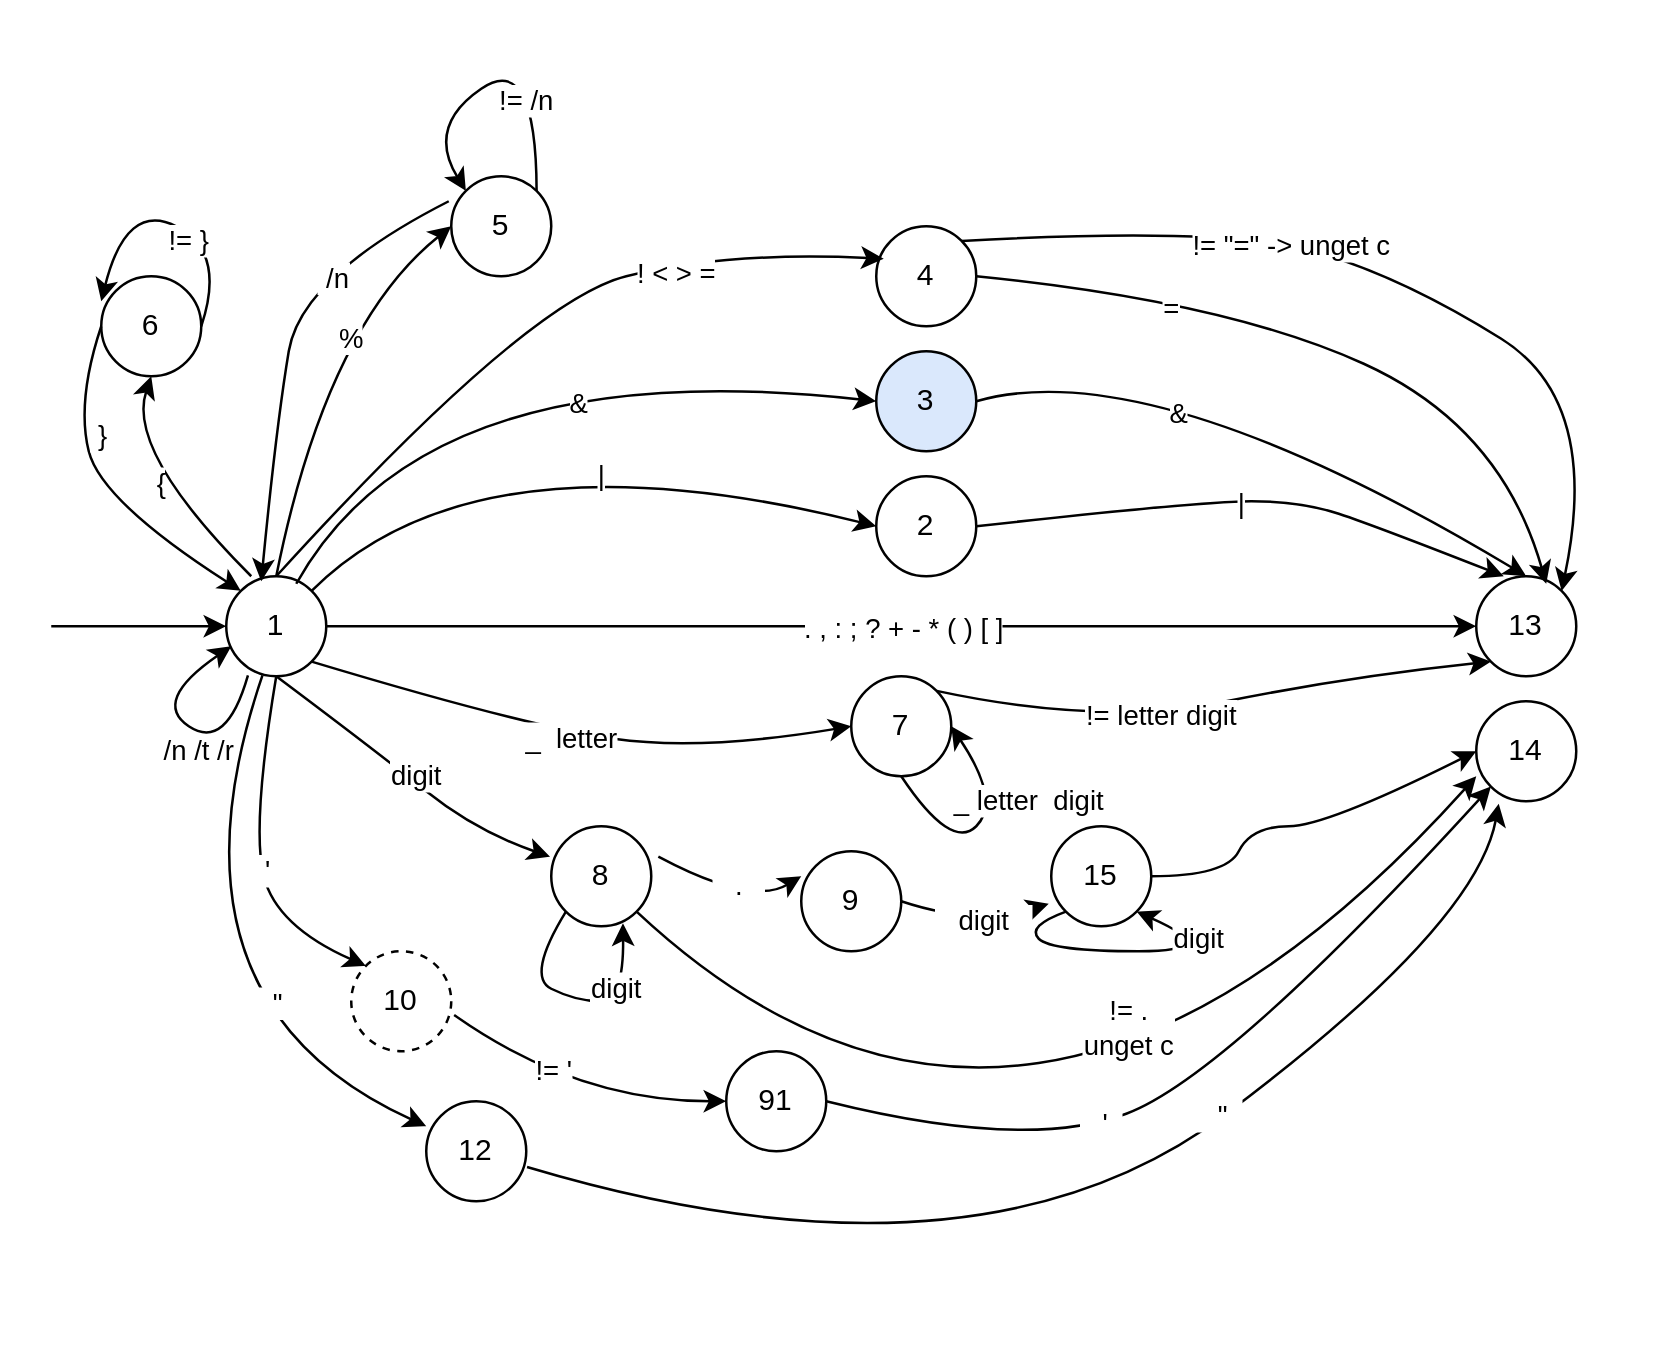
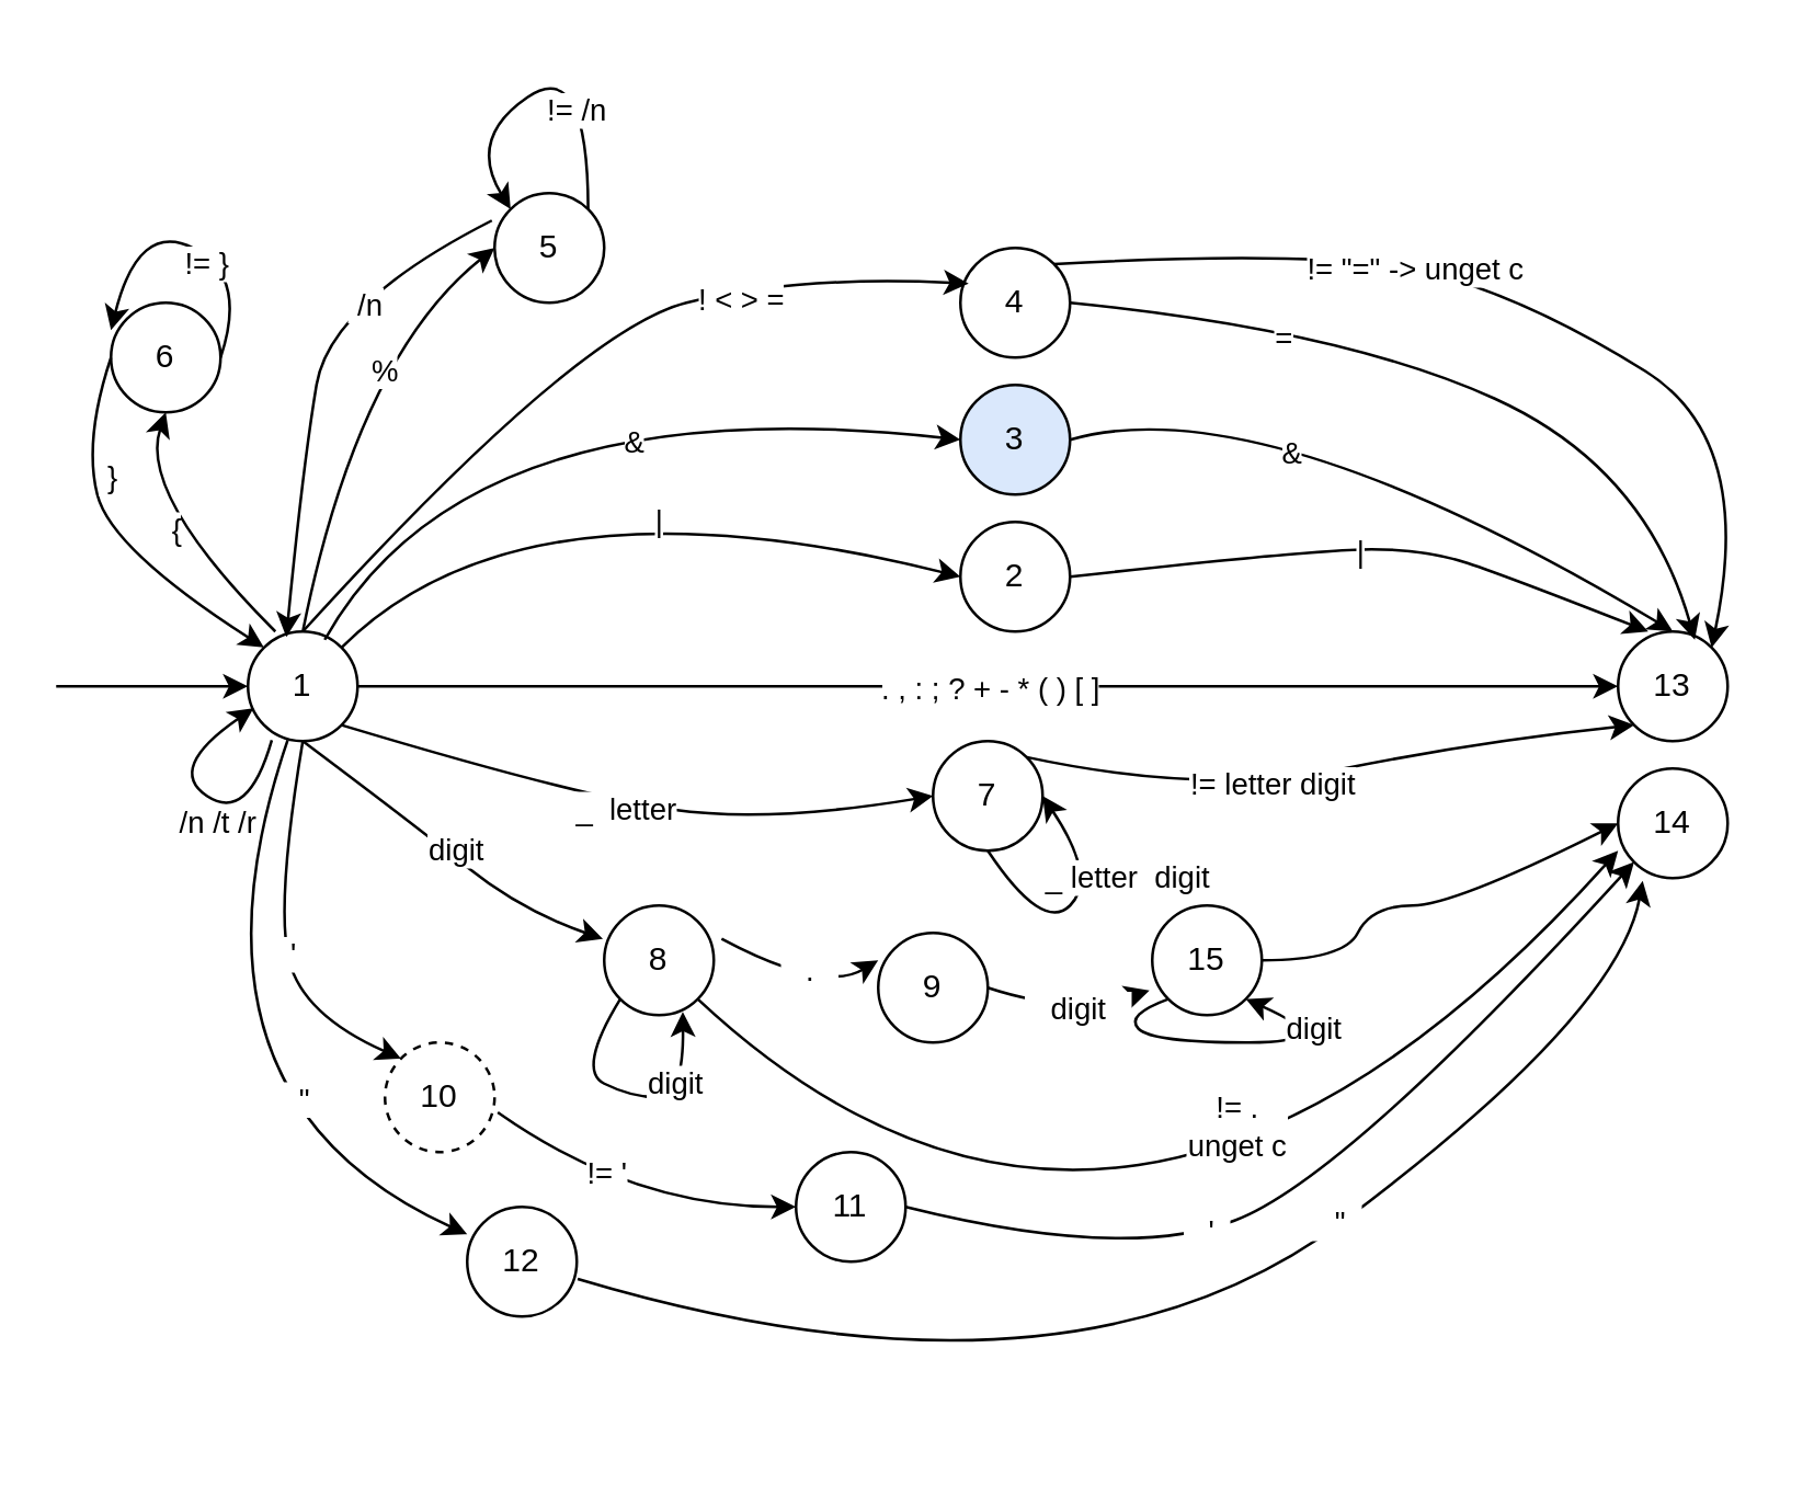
- <mxCell id="43" value="91" style="ellipse;whiteSpace=wrap;html=1;aspect=fixed;" parent="1" vertex="1"><mxGeometry x="290" y="420" width="40" height="40" as="geometry" /></mxCell>
+ <mxCell id="43" value="11" style="ellipse;whiteSpace=wrap;html=1;aspect=fixed;" parent="1" vertex="1"><mxGeometry x="290" y="420" width="40" height="40" as="geometry" /></mxCell>
